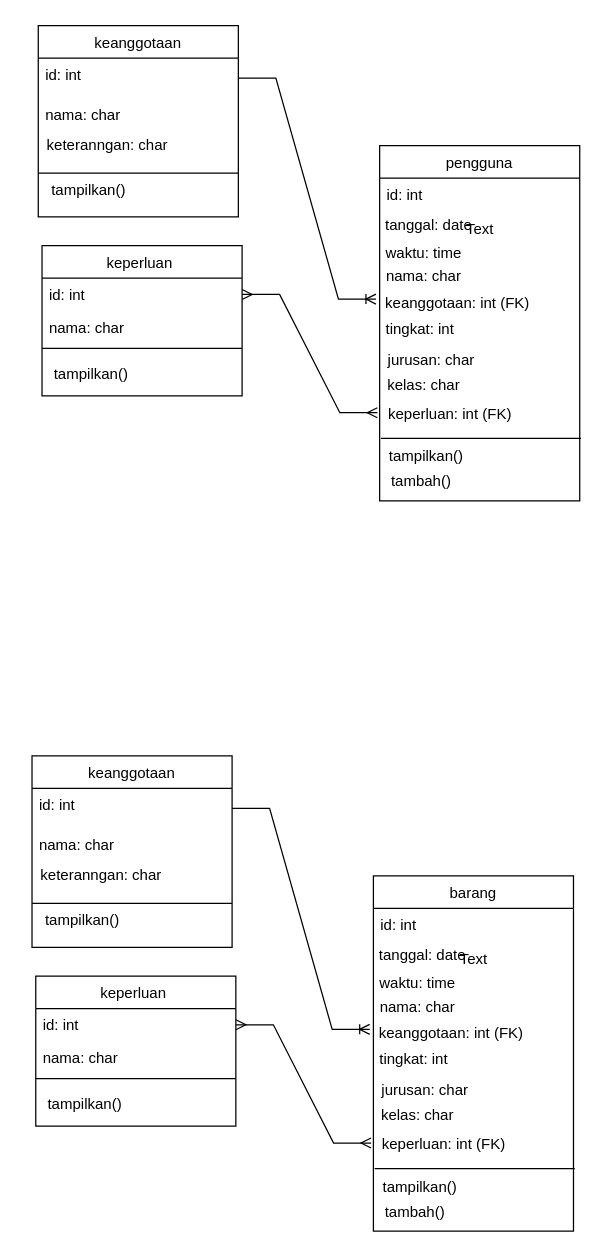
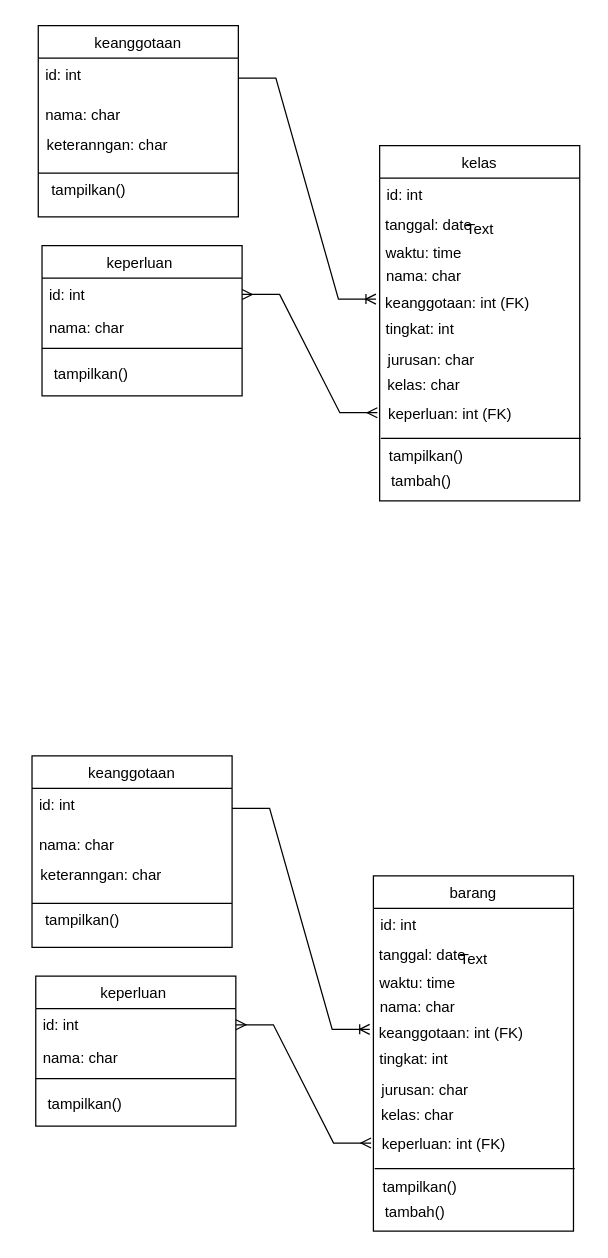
- <mxCell id="33" value="pengguna" style="swimlane;fontStyle=0;align=center;verticalAlign=top;childLayout=stackLayout;horizontal=1;startSize=26;horizontalStack=0;resizeParent=1;resizeLast=0;collapsible=1;marginBottom=0;rounded=0;shadow=0;strokeWidth=1;" vertex="1" parent="1"><mxGeometry x="303" y="116" width="160" height="284" as="geometry"><mxRectangle x="340" y="380" width="170" height="26" as="alternateBounds" /></mxGeometry></mxCell>
+ <mxCell id="33" value="kelas" style="swimlane;fontStyle=0;align=center;verticalAlign=top;childLayout=stackLayout;horizontal=1;startSize=26;horizontalStack=0;resizeParent=1;resizeLast=0;collapsible=1;marginBottom=0;rounded=0;shadow=0;strokeWidth=1;" vertex="1" parent="1"><mxGeometry x="303" y="116" width="160" height="284" as="geometry"><mxRectangle x="340" y="380" width="170" height="26" as="alternateBounds" /></mxGeometry></mxCell>
